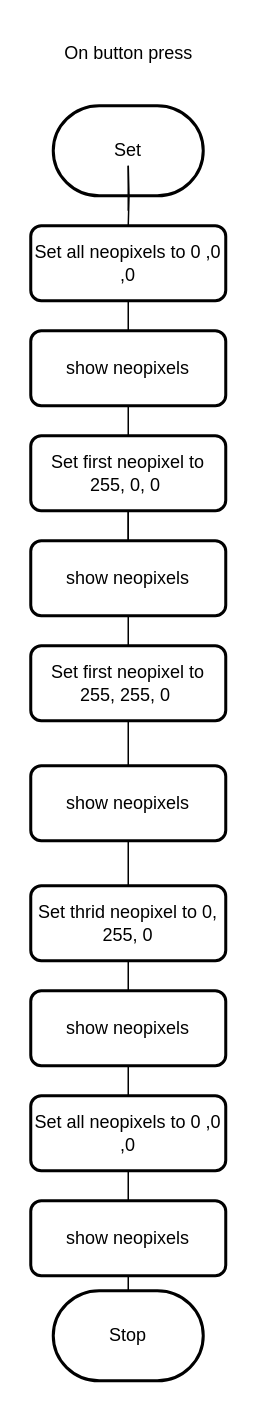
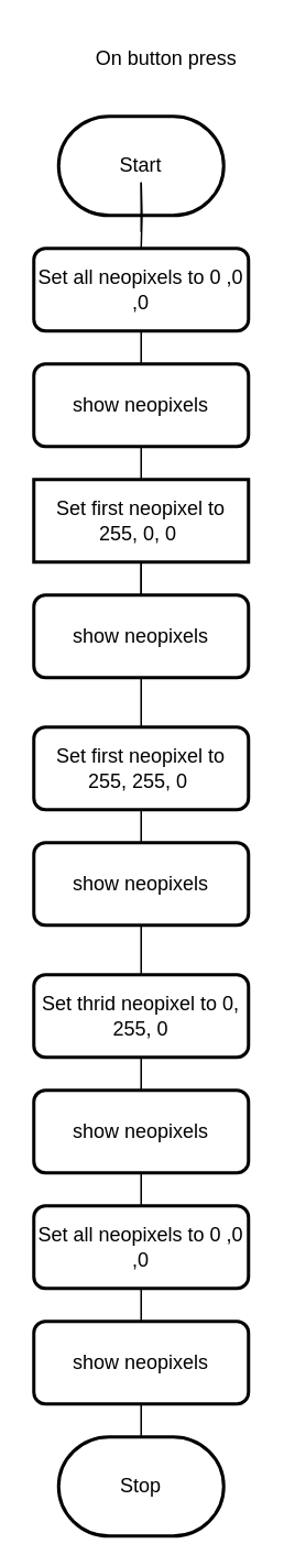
- <mxCell id="12" value="On button press" style="text;html=1;align=center;verticalAlign=middle;resizable=0;points=[];autosize=1;strokeColor=none;fillColor=none;" vertex="1" parent="1"><mxGeometry x="30" y="20" width="110" height="30" as="geometry" /></mxCell>
+ <mxCell id="12" value="On button press" style="text;html=1;align=center;verticalAlign=middle;resizable=0;points=[];autosize=1;strokeColor=none;fillColor=none;" vertex="1" parent="1"><mxGeometry x="45" y="20" width="110" height="30" as="geometry" /></mxCell>
- <mxCell id="2" value="Set" style="strokeWidth=2;html=1;shape=mxgraph.flowchart.terminator;whiteSpace=wrap;" parent="1" vertex="1"><mxGeometry x="35" y="70" width="100" height="60" as="geometry" /></mxCell>
+ <mxCell id="2" value="Start" style="strokeWidth=2;html=1;shape=mxgraph.flowchart.terminator;whiteSpace=wrap;" parent="1" vertex="1"><mxGeometry x="35" y="70" width="100" height="60" as="geometry" /></mxCell>
- <mxCell id="10" value="Set first neopixel to 255, 0, 0&amp;nbsp;" style="rounded=1;whiteSpace=wrap;html=1;absoluteArcSize=1;arcSize=14;strokeWidth=2;" vertex="1" parent="1"><mxGeometry x="20" y="290" width="130" height="50" as="geometry" /></mxCell>
+ <mxCell id="10" value="Set first neopixel to 255, 0, 0&amp;nbsp;" style="whiteSpace=wrap;html=1;absoluteArcSize=1;arcSize=14;strokeWidth=2;rounded=0;" vertex="1" parent="1"><mxGeometry x="20" y="290" width="130" height="50" as="geometry" /></mxCell>
- <mxCell id="17" value="Set first neopixel to 255, 255, 0&amp;nbsp;" style="rounded=1;whiteSpace=wrap;html=1;absoluteArcSize=1;arcSize=14;strokeWidth=2;" vertex="1" parent="1"><mxGeometry x="20" y="430" width="130" height="50" as="geometry" /></mxCell>
+ <mxCell id="17" value="Set first neopixel to 255, 255, 0&amp;nbsp;" style="rounded=1;whiteSpace=wrap;html=1;absoluteArcSize=1;arcSize=14;strokeWidth=2;" vertex="1" parent="1"><mxGeometry x="20" y="440" width="130" height="50" as="geometry" /></mxCell>
- <mxCell id="3" value="Stop" style="strokeWidth=2;html=1;shape=mxgraph.flowchart.terminator;whiteSpace=wrap;" parent="1" vertex="1"><mxGeometry x="35" y="860" width="100" height="60" as="geometry" /></mxCell>
+ <mxCell id="3" value="Stop" style="strokeWidth=2;html=1;shape=mxgraph.flowchart.terminator;whiteSpace=wrap;" parent="1" vertex="1"><mxGeometry x="35" y="870" width="100" height="60" as="geometry" /></mxCell>
